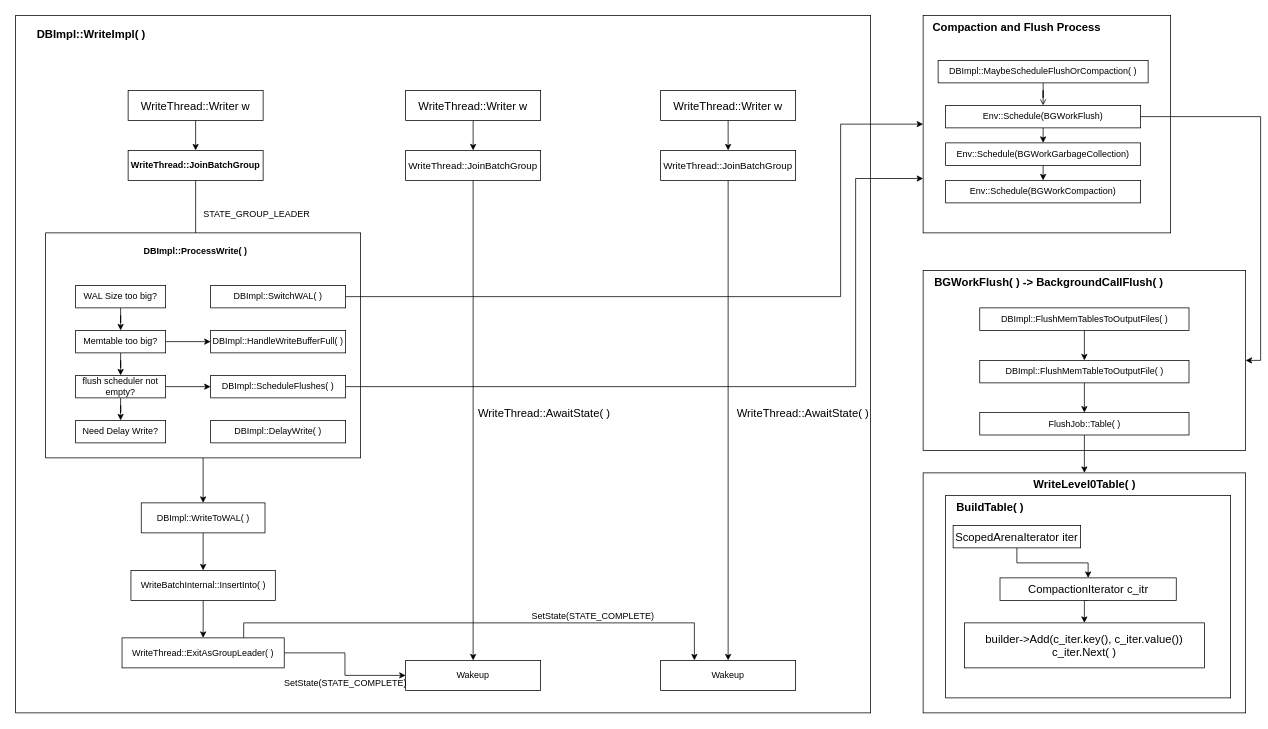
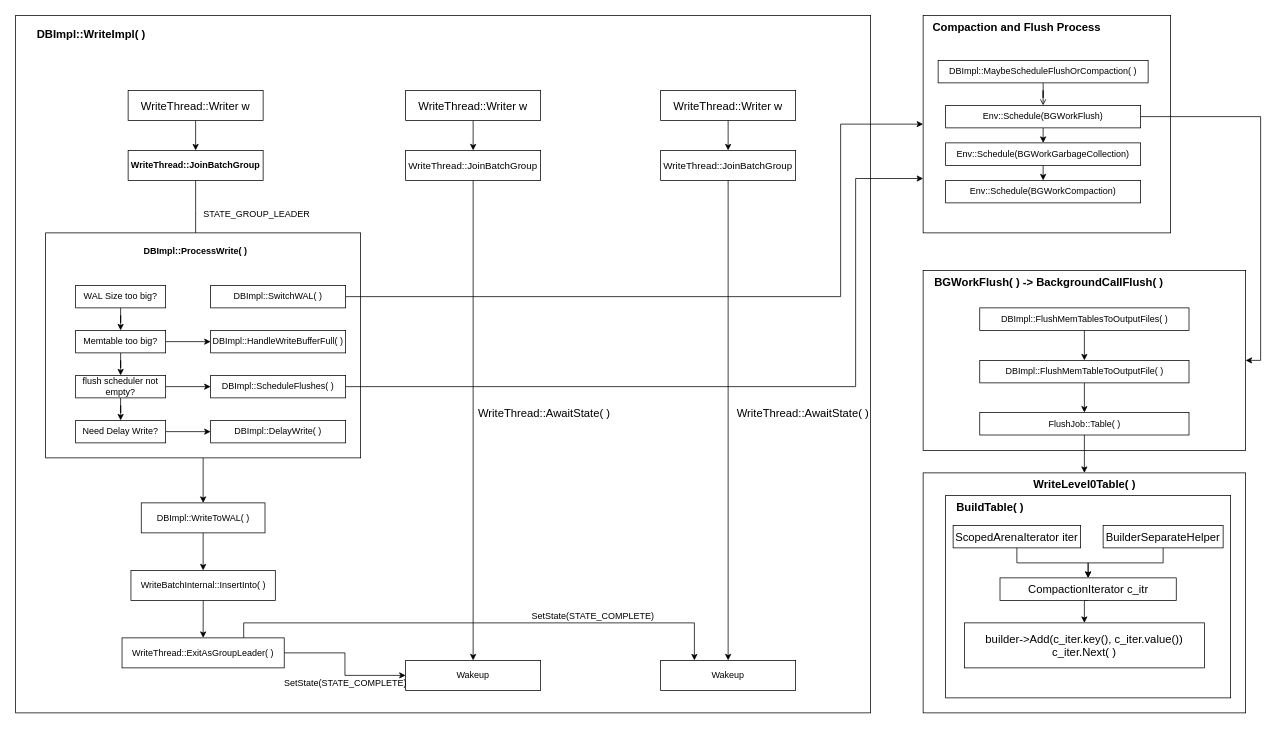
+ <mxCell id="33" style="edgeStyle=orthogonalEdgeStyle;rounded=0;orthogonalLoop=1;jettySize=auto;html=1;entryX=0;entryY=0.5;entryDx=0;entryDy=0;" parent="1" source="34" target="35" edge="1"><mxGeometry relative="1" as="geometry" /></mxCell>
+ <mxCell id="74" value="BuilderSeparateHelper" style="rounded=0;whiteSpace=wrap;html=1;fontSize=15;fontColor=#000000;" parent="1" vertex="1"><mxGeometry x="1470" y="700" width="160" height="30" as="geometry" /></mxCell>
+ <mxCell id="73" style="edgeStyle=orthogonalEdgeStyle;rounded=0;orthogonalLoop=1;jettySize=auto;html=1;exitX=0.5;exitY=1;exitDx=0;exitDy=0;entryX=0.5;entryY=0;entryDx=0;entryDy=0;fontSize=15;fontColor=#000000;" parent="1" source="74" target="76" edge="1"><mxGeometry relative="1" as="geometry" /></mxCell>
